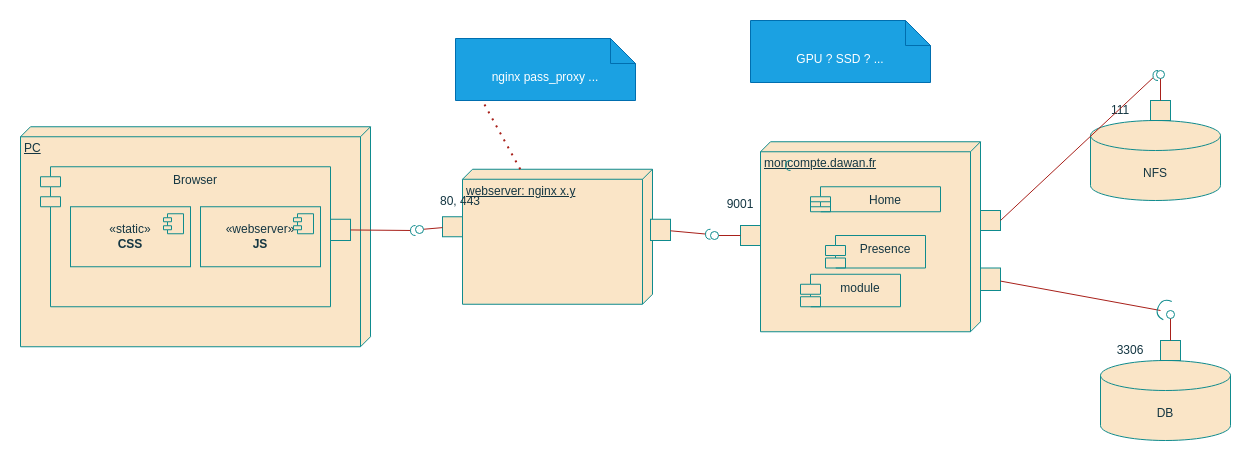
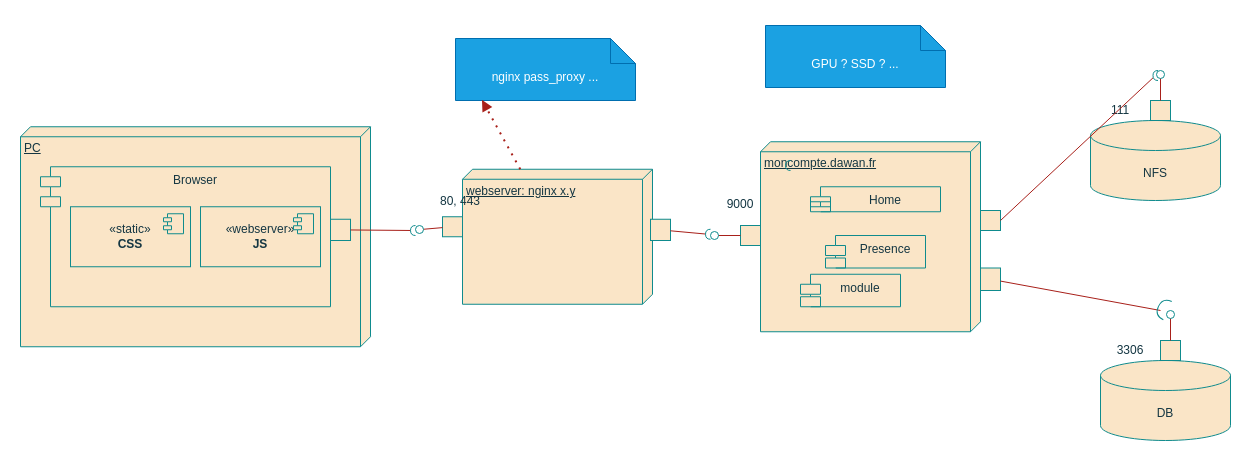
- <mxCell id="47" value="GPU ? SSD ? ..." style="shape=note2;boundedLbl=1;whiteSpace=wrap;html=1;size=25;verticalAlign=top;align=center;strokeColor=#006EAF;fontColor=#ffffff;fillColor=#1ba1e2;" vertex="1" parent="1"><mxGeometry x="750" y="20" width="180" height="62" as="geometry" /></mxCell>
+ <mxCell id="47" value="GPU ? SSD ? ..." style="shape=note2;boundedLbl=1;whiteSpace=wrap;html=1;size=25;verticalAlign=top;align=center;strokeColor=#006EAF;fontColor=#ffffff;fillColor=#1ba1e2;" vertex="1" parent="1"><mxGeometry x="765" y="25" width="180" height="62" as="geometry" /></mxCell>
- <mxCell id="46" value="" style="endArrow=none;dashed=1;html=1;dashPattern=1 3;strokeWidth=2;rounded=0;strokeColor=#A8201A;fontColor=#143642;fillColor=#FAE5C7;entryX=0.147;entryY=0.99;entryDx=0;entryDy=0;entryPerimeter=0;" edge="1" parent="1" source="22" target="45"><mxGeometry width="50" height="50" relative="1" as="geometry"><mxPoint x="430" y="190" as="sourcePoint" /><mxPoint x="480" y="140" as="targetPoint" /></mxGeometry></mxCell>
+ <mxCell id="46" value="" style="endArrow=block;dashed=1;html=1;dashPattern=1 3;strokeWidth=2;rounded=0;strokeColor=#A8201A;fontColor=#143642;fillColor=#FAE5C7;entryX=0.147;entryY=0.99;entryDx=0;entryDy=0;entryPerimeter=0;" edge="1" parent="1" source="22" target="45"><mxGeometry width="50" height="50" relative="1" as="geometry"><mxPoint x="430" y="190" as="sourcePoint" /><mxPoint x="480" y="140" as="targetPoint" /></mxGeometry></mxCell>
- <mxCell id="34" value="9001" style="text;html=1;whiteSpace=wrap;strokeColor=none;fillColor=none;align=center;verticalAlign=middle;rounded=0;fontColor=#143642;" vertex="1" parent="1"><mxGeometry x="710" y="188.75" width="60" height="30" as="geometry" /></mxCell>
+ <mxCell id="34" value="9000" style="text;html=1;whiteSpace=wrap;strokeColor=none;fillColor=none;align=center;verticalAlign=middle;rounded=0;fontColor=#143642;" vertex="1" parent="1"><mxGeometry x="710" y="188.75" width="60" height="30" as="geometry" /></mxCell>
